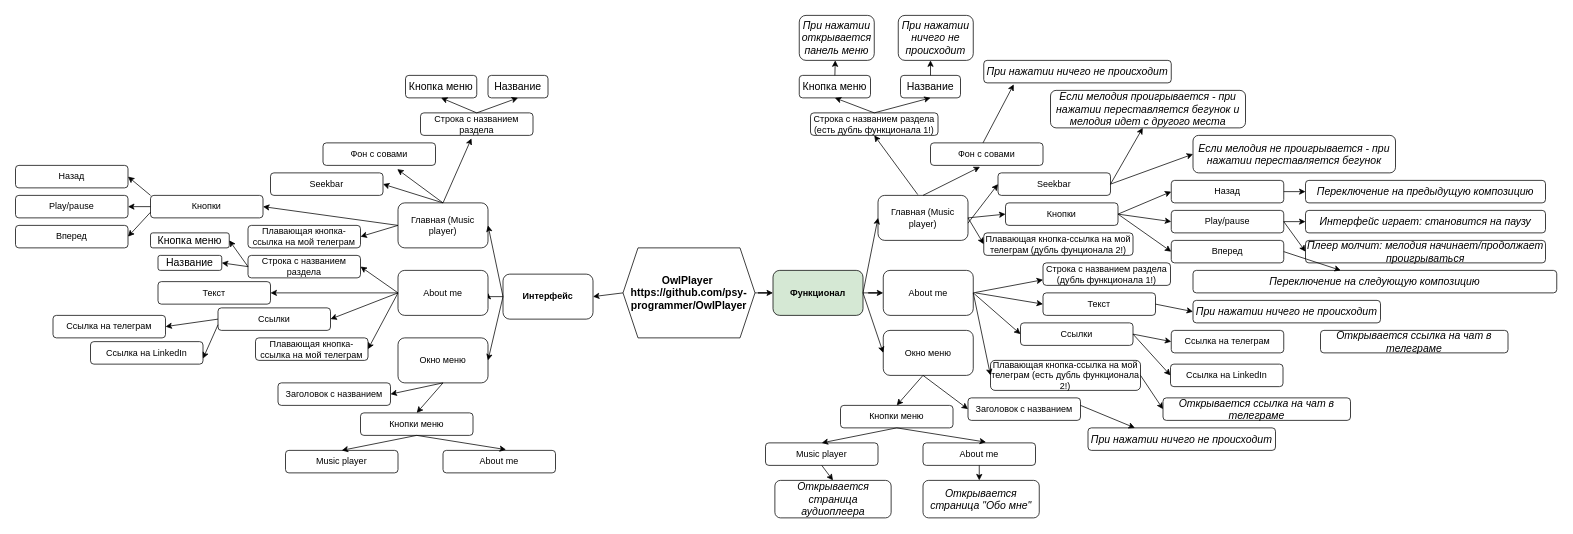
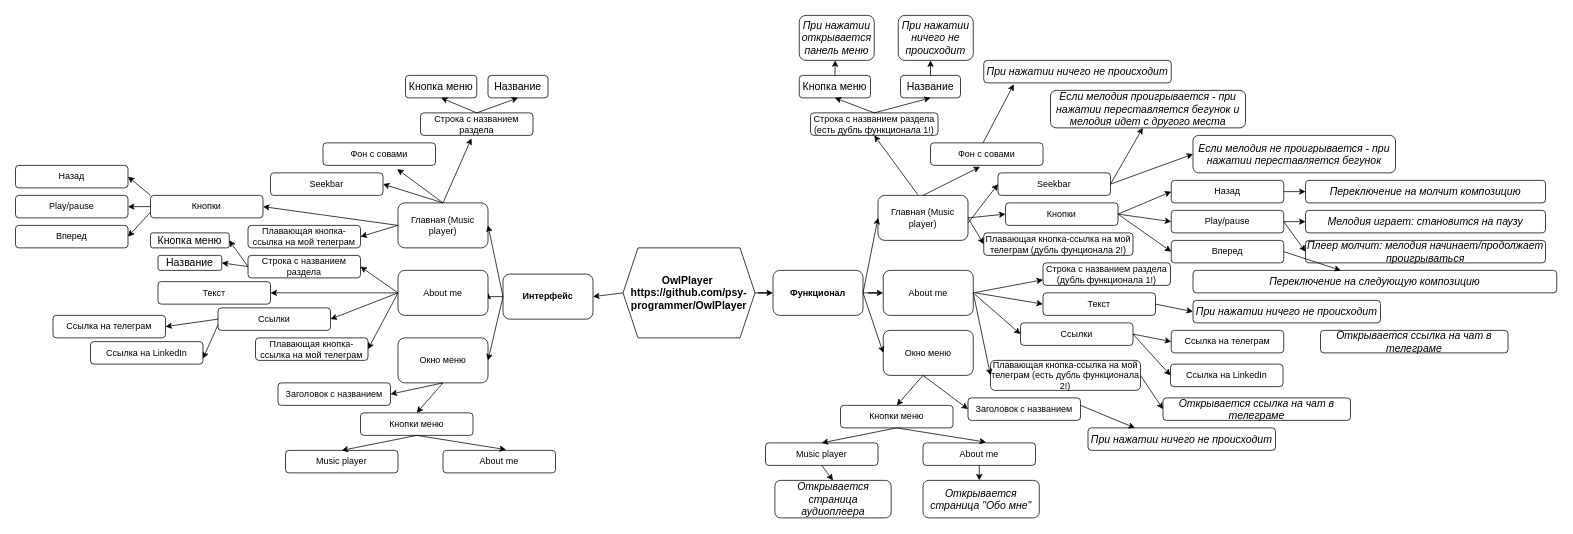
- <mxCell id="105" value="&lt;i&gt;Переключение на предыдущую композицию&lt;/i&gt;" style="rounded=1;whiteSpace=wrap;html=1;fontSize=14;" vertex="1" parent="1"><mxGeometry x="1740" y="240" width="320" height="30" as="geometry" /></mxCell>
+ <mxCell id="105" value="&lt;i&gt;Переключение на молчит композицию&lt;/i&gt;" style="rounded=1;whiteSpace=wrap;html=1;fontSize=14;" vertex="1" parent="1"><mxGeometry x="1740" y="240" width="320" height="30" as="geometry" /></mxCell>
- <mxCell id="107" value="&lt;i&gt;Интерфейс играет: становится на паузу&lt;/i&gt;" style="rounded=1;whiteSpace=wrap;html=1;fontSize=14;" vertex="1" parent="1"><mxGeometry x="1740" y="280" width="320" height="30" as="geometry" /></mxCell>
+ <mxCell id="107" value="&lt;i&gt;Мелодия играет: становится на паузу&lt;/i&gt;" style="rounded=1;whiteSpace=wrap;html=1;fontSize=14;" vertex="1" parent="1"><mxGeometry x="1740" y="280" width="320" height="30" as="geometry" /></mxCell>
- <mxCell id="10" value="&lt;b&gt;Функционал&lt;/b&gt;" style="rounded=1;whiteSpace=wrap;html=1;fillColor=#d5e8d4;" parent="1" vertex="1"><mxGeometry x="1030" y="360" width="120" height="60" as="geometry" /></mxCell>
+ <mxCell id="10" value="&lt;b&gt;Функционал&lt;/b&gt;" style="rounded=1;whiteSpace=wrap;html=1;" parent="1" vertex="1"><mxGeometry x="1030" y="360" width="120" height="60" as="geometry" /></mxCell>
